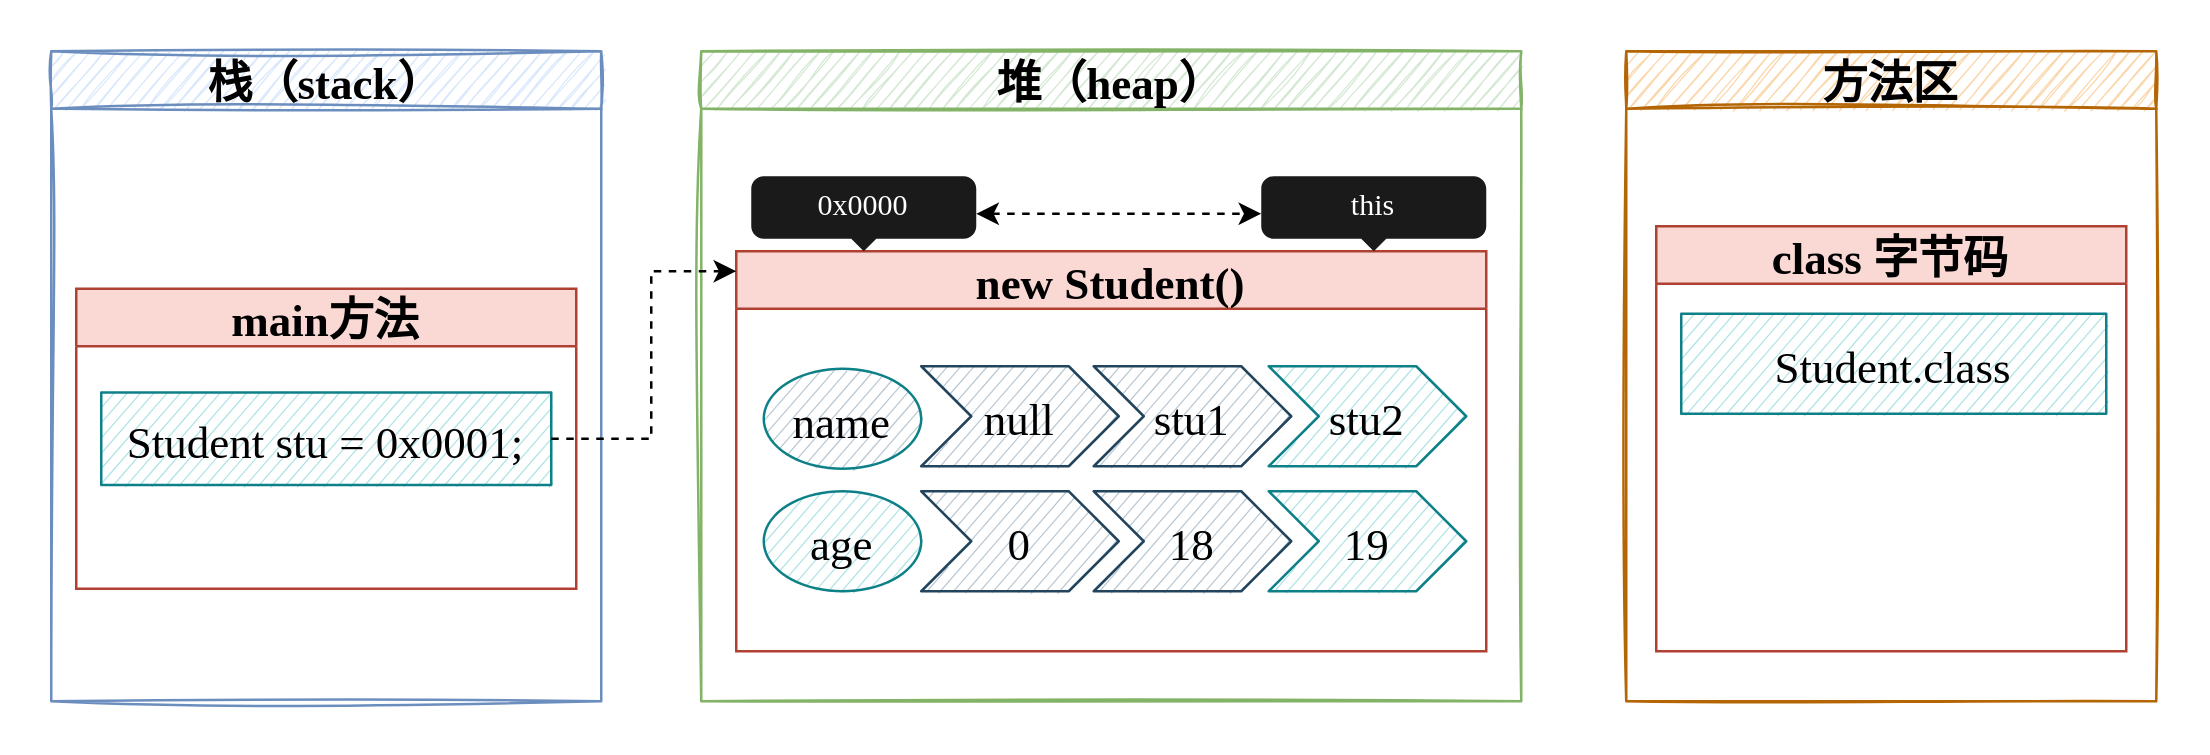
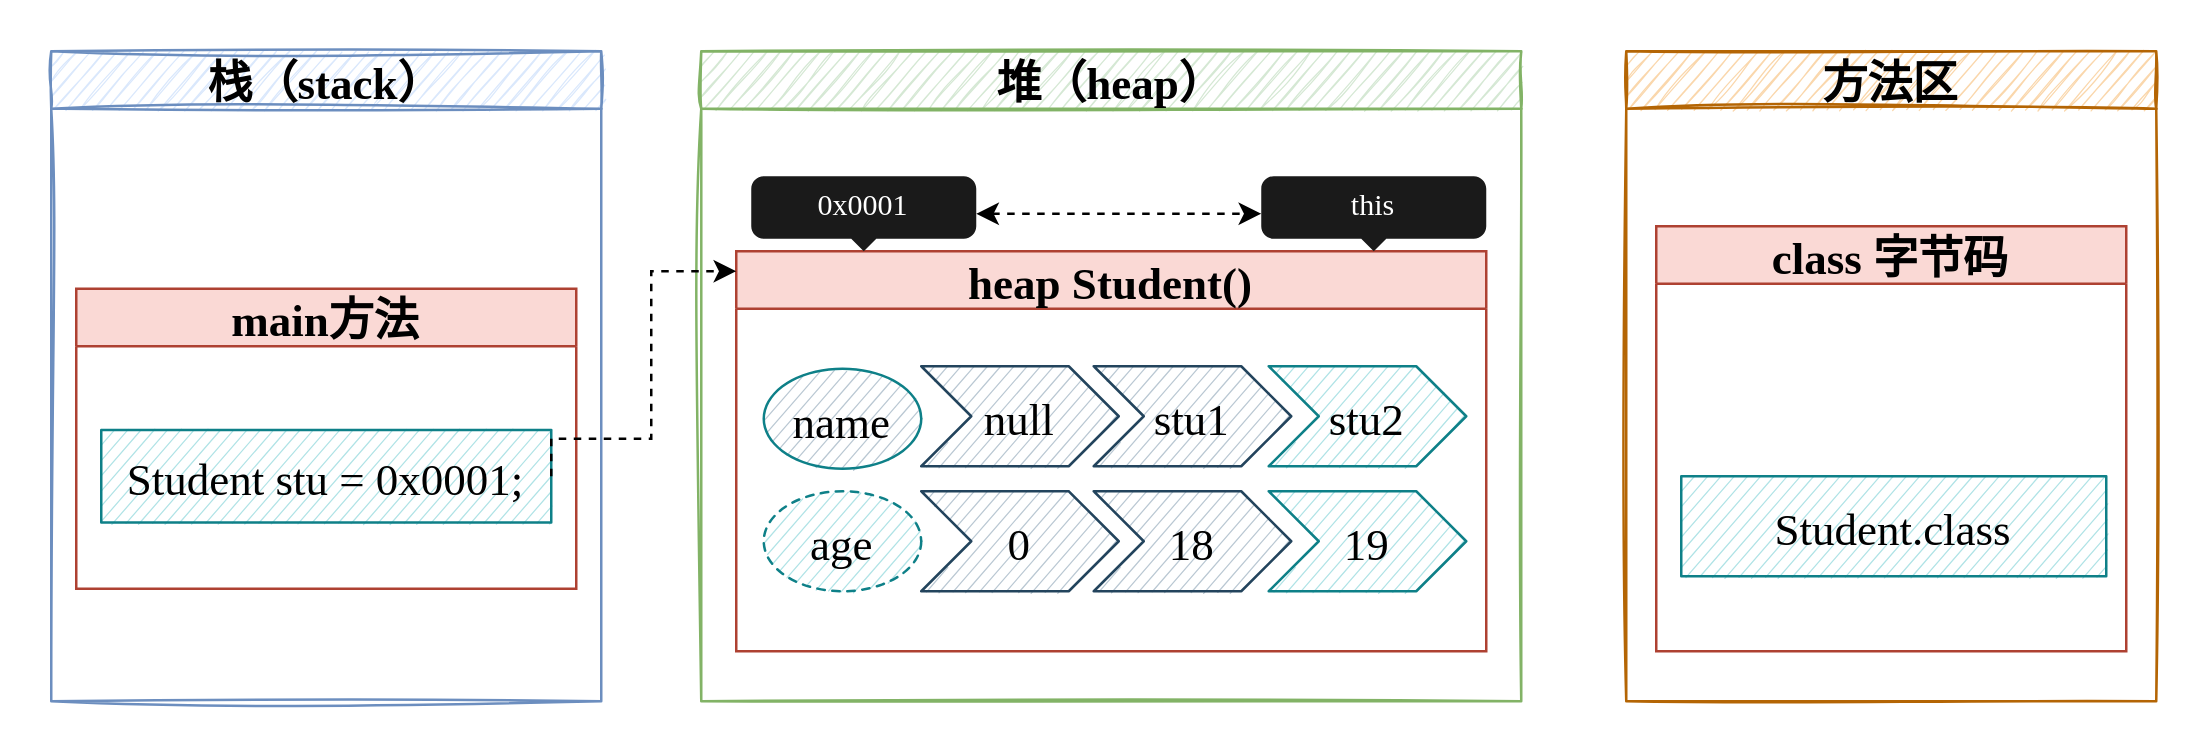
- <mxCell id="16" value="0x0000" style="shadow=0;dashed=0;shape=mxgraph.bootstrap.popover;fillColor=#1A1A1A;strokeColor=none;dx=45;dy=5;rSize=5;verticalAlign=top;spacing=10;fontSize=12;spacingLeft=0;align=center;spacingTop=-10;fontColor=#FFFFFF;rounded=0;fontFamily=OPPO Sans;" vertex="1" parent="5"><mxGeometry x="20" y="50" width="90" height="30" as="geometry" /></mxCell>
+ <mxCell id="16" value="0x0001" style="shadow=0;dashed=0;shape=mxgraph.bootstrap.popover;fillColor=#1A1A1A;strokeColor=none;dx=45;dy=5;rSize=5;verticalAlign=top;spacing=10;fontSize=12;spacingLeft=0;align=center;spacingTop=-10;fontColor=#FFFFFF;rounded=0;fontFamily=OPPO Sans;" vertex="1" parent="5"><mxGeometry x="20" y="50" width="90" height="30" as="geometry" /></mxCell>
- <mxCell id="6" value="new Student()" style="swimlane;rounded=0;strokeColor=#ae4132;align=center;verticalAlign=middle;fontFamily=OPPO Sans;fontSize=18;fillColor=#fad9d5;startSize=23;points=[[0,0,0,0,0],[0,0.05,0,0,0],[0,0.5,0,0,0],[0,0.75,0,0,0],[0,1,0,0,0],[0.25,0,0,0,0],[0.25,1,0,0,0],[0.5,0,0,0,0],[0.5,1,0,0,0],[0.75,0,0,0,0],[0.75,1,0,0,0],[1,0,0,0,0],[1,0.25,0,0,0],[1,0.5,0,0,0],[1,0.75,0,0,0],[1,1,0,0,0]];" vertex="1" parent="5"><mxGeometry x="14" y="80" width="300" height="160" as="geometry" /></mxCell>
+ <mxCell id="6" value="heap Student()" style="swimlane;rounded=0;strokeColor=#ae4132;align=center;verticalAlign=middle;fontFamily=OPPO Sans;fontSize=18;fillColor=#fad9d5;startSize=23;points=[[0,0,0,0,0],[0,0.05,0,0,0],[0,0.5,0,0,0],[0,0.75,0,0,0],[0,1,0,0,0],[0.25,0,0,0,0],[0.25,1,0,0,0],[0.5,0,0,0,0],[0.5,1,0,0,0],[0.75,0,0,0,0],[0.75,1,0,0,0],[1,0,0,0,0],[1,0.25,0,0,0],[1,0.5,0,0,0],[1,0.75,0,0,0],[1,1,0,0,0]];" vertex="1" parent="5"><mxGeometry x="14" y="80" width="300" height="160" as="geometry" /></mxCell>
- <mxCell id="20" value="Student.class" style="rounded=0;strokeColor=#0e8088;align=center;verticalAlign=middle;fontFamily=OPPO Sans;fontSize=18;fillColor=#b0e3e6;sketch=1;curveFitting=1;jiggle=0;" vertex="1" parent="19"><mxGeometry x="10" y="35" width="170" height="40" as="geometry" /></mxCell>
+ <mxCell id="20" value="Student.class" style="rounded=0;strokeColor=#0e8088;align=center;verticalAlign=middle;fontFamily=OPPO Sans;fontSize=18;fillColor=#b0e3e6;sketch=1;curveFitting=1;jiggle=0;" vertex="1" parent="19"><mxGeometry x="10" y="100" width="170" height="40" as="geometry" /></mxCell>
- <mxCell id="4" value="Student stu = 0x0001;" style="rounded=0;strokeColor=#0e8088;align=center;verticalAlign=middle;fontFamily=OPPO Sans;fontSize=18;fillColor=#b0e3e6;sketch=1;curveFitting=1;jiggle=0;disableMultiStroke=0;" vertex="1" parent="3"><mxGeometry x="10" y="41.5" width="180" height="37" as="geometry" /></mxCell>
+ <mxCell id="4" value="Student stu = 0x0001;" style="rounded=0;strokeColor=#0e8088;align=center;verticalAlign=middle;fontFamily=OPPO Sans;fontSize=18;fillColor=#b0e3e6;sketch=1;curveFitting=1;jiggle=0;disableMultiStroke=0;" vertex="1" parent="3"><mxGeometry x="10" y="56.5" width="180" height="37" as="geometry" /></mxCell>
- <mxCell id="14" value="age" style="ellipse;rounded=0;strokeColor=#0e8088;align=center;verticalAlign=middle;fontFamily=OPPO Sans;fontSize=18;fillColor=#b0e3e6;sketch=1;curveFitting=1;jiggle=0;" vertex="1" parent="6"><mxGeometry x="11" y="96" width="63" height="40" as="geometry" /></mxCell>
+ <mxCell id="14" value="age" style="ellipse;rounded=0;strokeColor=#0e8088;align=center;verticalAlign=middle;fontFamily=OPPO Sans;fontSize=18;fillColor=#b0e3e6;sketch=1;curveFitting=1;jiggle=0;dashed=1;" vertex="1" parent="6"><mxGeometry x="11" y="96" width="63" height="40" as="geometry" /></mxCell>
